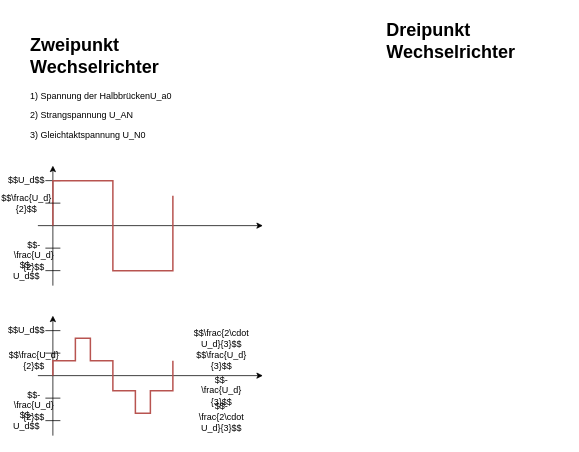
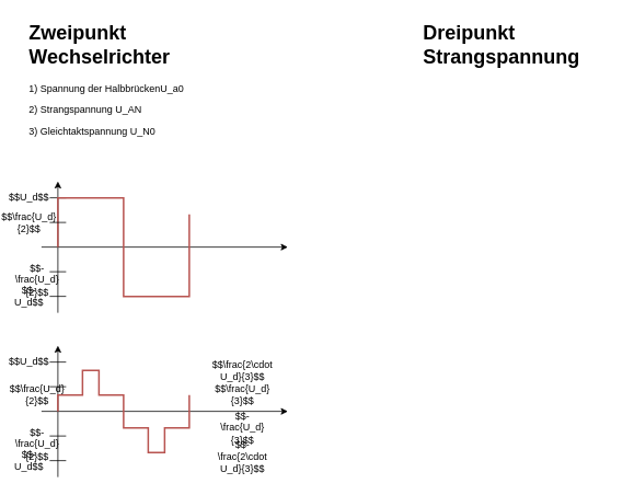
- <mxCell id="3" value="&lt;h1&gt;Dreipunkt Wechselrichter&lt;/h1&gt;&lt;p&gt;&lt;br&gt;&lt;/p&gt;" style="text;html=1;strokeColor=none;fillColor=none;spacing=5;spacingTop=-20;whiteSpace=wrap;overflow=hidden;rounded=0;" parent="1" vertex="1"><mxGeometry x="510" y="20" width="240" height="120" as="geometry" /></mxCell>
+ <mxCell id="3" value="&lt;h1&gt;Dreipunkt Strangspannung&lt;/h1&gt;&lt;p&gt;&lt;br&gt;&lt;/p&gt;" style="text;html=1;strokeColor=none;fillColor=none;spacing=5;spacingTop=-20;whiteSpace=wrap;overflow=hidden;rounded=0;" parent="1" vertex="1"><mxGeometry x="510" y="20" width="240" height="120" as="geometry" /></mxCell>
- <mxCell id="2" value="&lt;h1&gt;Zweipunkt Wechselrichter&lt;/h1&gt;&lt;p&gt;1) Spannung der HalbbrückenU_a0&lt;/p&gt;&lt;p&gt;2) Strangspannung U_AN&lt;/p&gt;&lt;p&gt;3) Gleichtaktspannung U_N0&lt;/p&gt;&lt;p&gt;&lt;br&gt;&lt;/p&gt;" style="text;html=1;strokeColor=none;fillColor=none;spacing=5;spacingTop=-20;whiteSpace=wrap;overflow=hidden;rounded=0;" parent="1" vertex="1"><mxGeometry x="35" y="40" width="240" height="170" as="geometry" /></mxCell>
+ <mxCell id="2" value="&lt;h1&gt;Zweipunkt Wechselrichter&lt;/h1&gt;&lt;p&gt;1) Spannung der HalbbrückenU_a0&lt;/p&gt;&lt;p&gt;2) Strangspannung U_AN&lt;/p&gt;&lt;p&gt;3) Gleichtaktspannung U_N0&lt;/p&gt;&lt;p&gt;&lt;br&gt;&lt;/p&gt;" style="text;html=1;strokeColor=none;fillColor=none;spacing=5;spacingTop=-20;whiteSpace=wrap;overflow=hidden;rounded=0;" parent="1" vertex="1"><mxGeometry x="30" y="20" width="240" height="170" as="geometry" /></mxCell>
